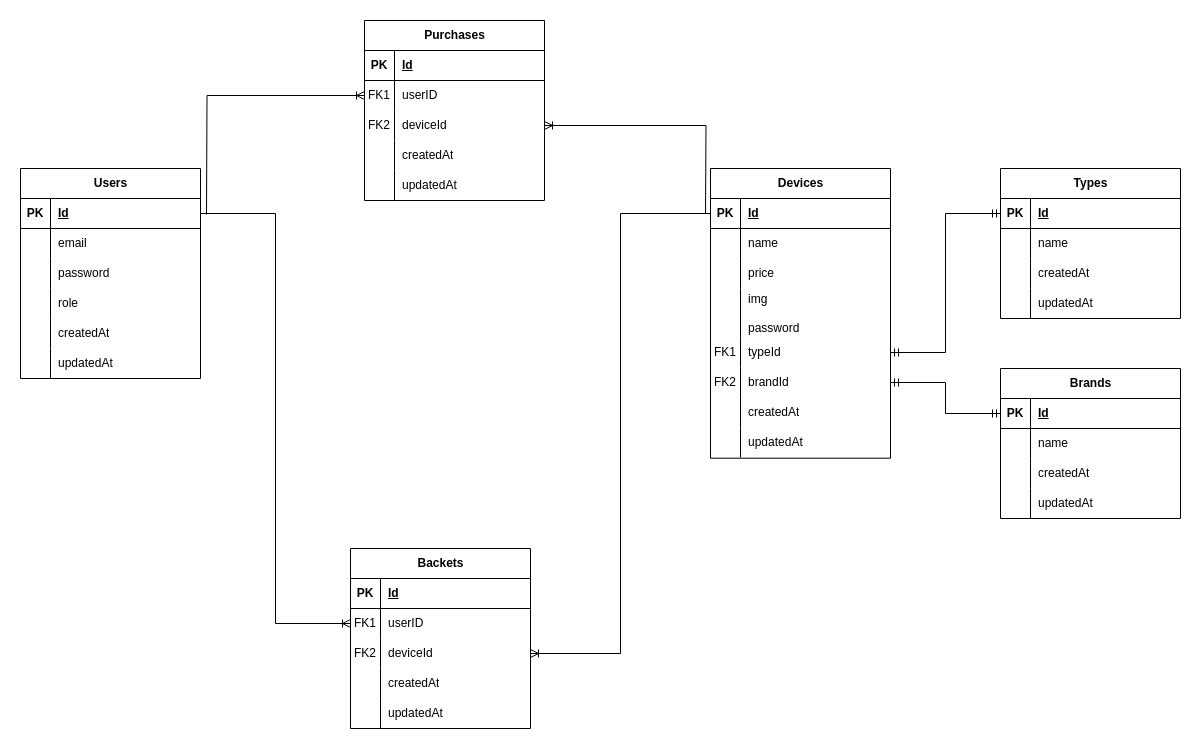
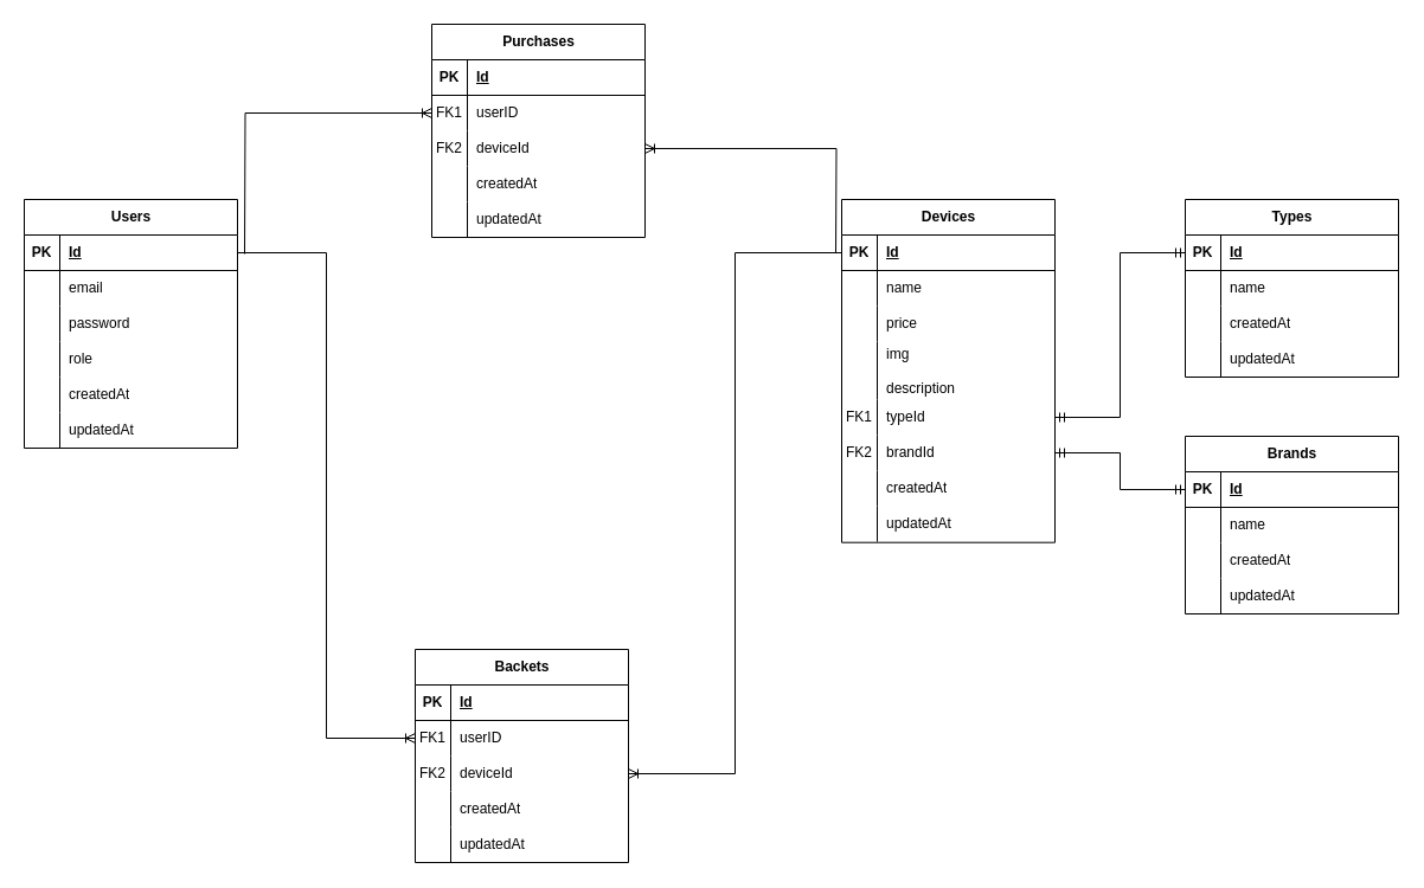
- <mxCell id="49" value="img&lt;div&gt;&lt;br&gt;&lt;div&gt;password&lt;/div&gt;&lt;/div&gt;" style="shape=partialRectangle;connectable=0;fillColor=none;top=0;left=0;bottom=0;right=0;align=left;spacingLeft=6;overflow=hidden;whiteSpace=wrap;html=1;" parent="47" vertex="1"><mxGeometry x="30" width="150" height="49" as="geometry"><mxRectangle width="150" height="49" as="alternateBounds" /></mxGeometry></mxCell>
+ <mxCell id="49" value="img&lt;div&gt;&lt;br&gt;&lt;div&gt;description&lt;/div&gt;&lt;/div&gt;" style="shape=partialRectangle;connectable=0;fillColor=none;top=0;left=0;bottom=0;right=0;align=left;spacingLeft=6;overflow=hidden;whiteSpace=wrap;html=1;" parent="47" vertex="1"><mxGeometry x="30" width="150" height="49" as="geometry"><mxRectangle width="150" height="49" as="alternateBounds" /></mxGeometry></mxCell>
